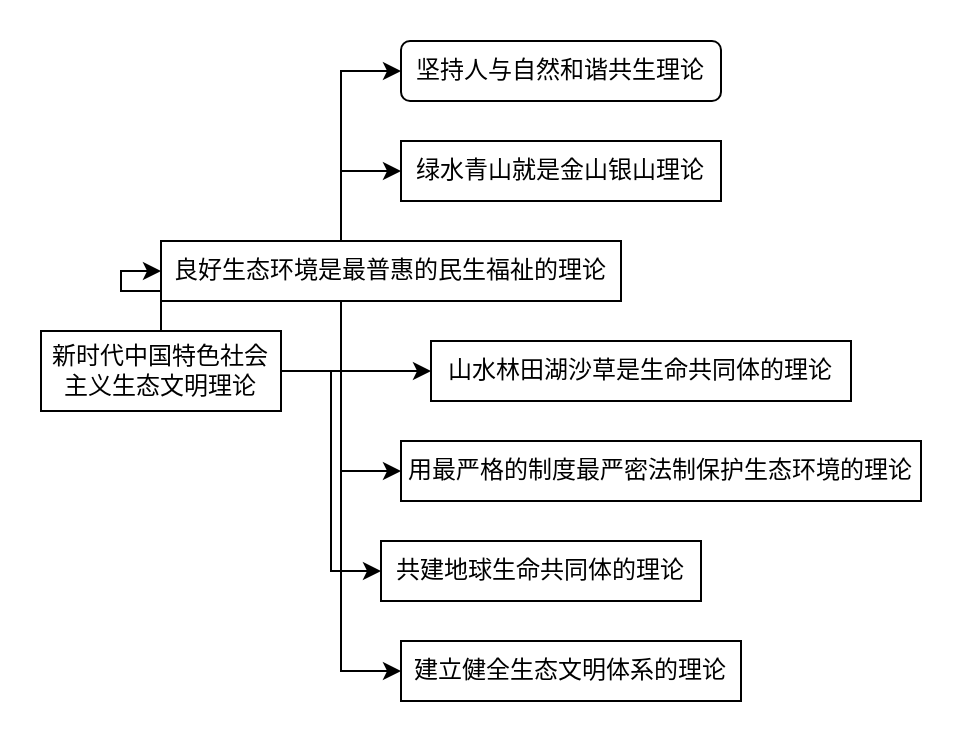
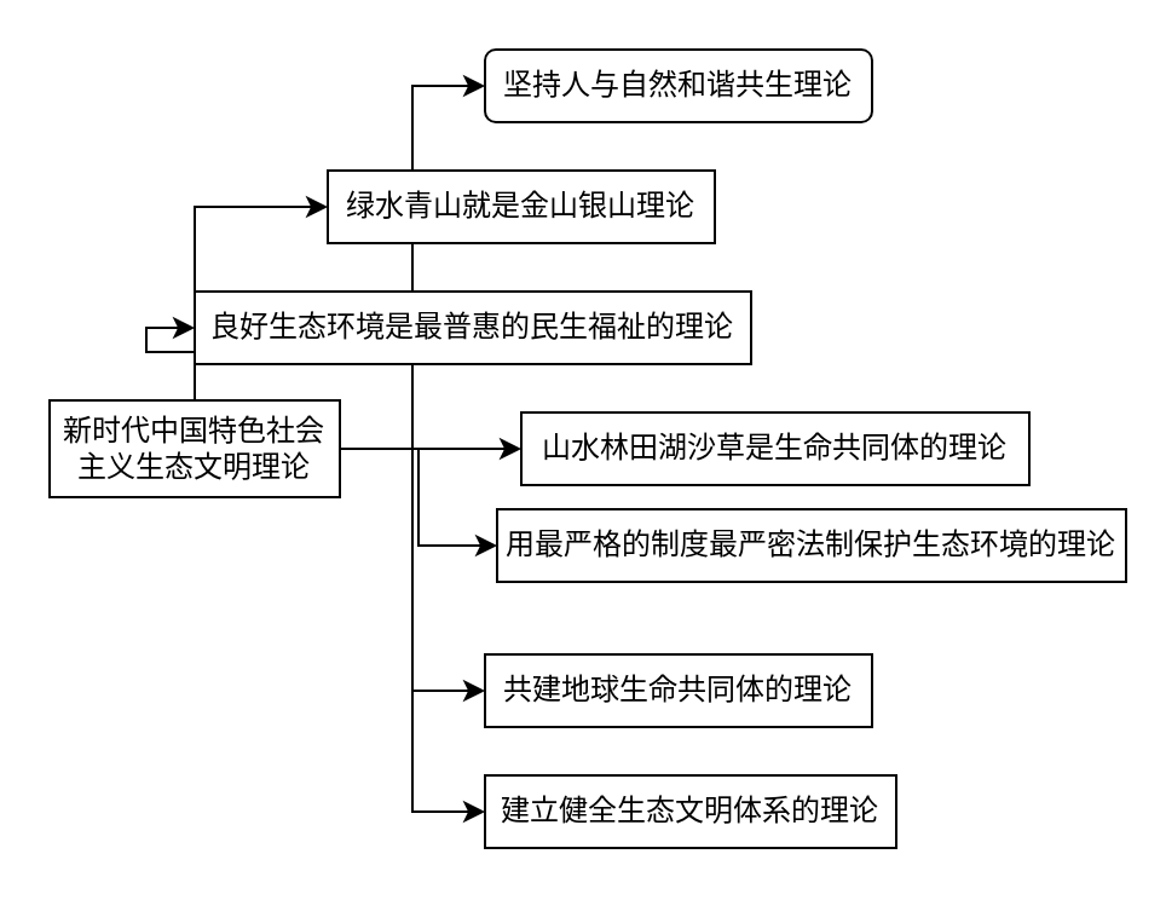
- <mxCell id="11" value="绿水青山就是金山银山理论" style="rounded=0;whiteSpace=wrap;html=1;" vertex="1" parent="1"><mxGeometry x="200" y="70" width="160" height="30" as="geometry" /></mxCell>
+ <mxCell id="11" value="绿水青山就是金山银山理论" style="rounded=0;whiteSpace=wrap;html=1;" vertex="1" parent="1"><mxGeometry x="135" y="70" width="160" height="30" as="geometry" /></mxCell>
- <mxCell id="14" value="用最严格的制度最严密法制保护生态环境的理论" style="rounded=0;whiteSpace=wrap;html=1;" vertex="1" parent="1"><mxGeometry x="200" y="220" width="260" height="30" as="geometry" /></mxCell>
+ <mxCell id="14" value="用最严格的制度最严密法制保护生态环境的理论" style="rounded=0;whiteSpace=wrap;html=1;" vertex="1" parent="1"><mxGeometry x="205" y="210" width="260" height="30" as="geometry" /></mxCell>
- <mxCell id="15" value="共建地球生命共同体的理论" style="rounded=0;whiteSpace=wrap;html=1;" vertex="1" parent="1"><mxGeometry x="190" y="270" width="160" height="30" as="geometry" /></mxCell>
+ <mxCell id="15" value="共建地球生命共同体的理论" style="rounded=0;whiteSpace=wrap;html=1;" vertex="1" parent="1"><mxGeometry x="200" y="270" width="160" height="30" as="geometry" /></mxCell>
